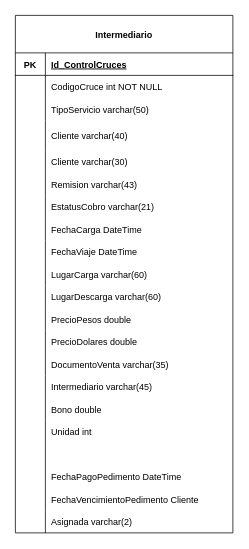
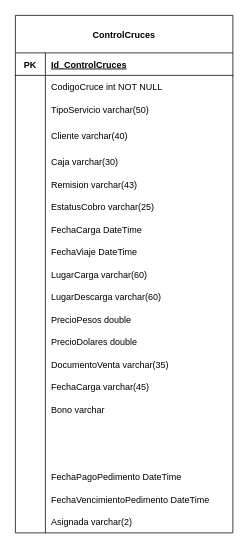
- <mxCell id="2" value="Intermediario" style="shape=table;startSize=50;container=1;collapsible=1;childLayout=tableLayout;fixedRows=1;rowLines=0;fontStyle=1;align=center;resizeLast=1;resizeLastRow=1;" parent="1" vertex="1"><mxGeometry x="20" y="20" width="290" height="690" as="geometry"><mxRectangle x="240" y="190" width="120" height="50" as="alternateBounds" /></mxGeometry></mxCell>
+ <mxCell id="2" value="ControlCruces" style="shape=table;startSize=50;container=1;collapsible=1;childLayout=tableLayout;fixedRows=1;rowLines=0;fontStyle=1;align=center;resizeLast=1;resizeLastRow=1;" parent="1" vertex="1"><mxGeometry x="20" y="20" width="290" height="690" as="geometry"><mxRectangle x="240" y="190" width="120" height="50" as="alternateBounds" /></mxGeometry></mxCell>
- <mxCell id="17" value="Cliente varchar(30)" style="shape=partialRectangle;connectable=0;fillColor=none;top=0;left=0;bottom=0;right=0;align=left;spacingLeft=6;overflow=hidden;" parent="15" vertex="1"><mxGeometry x="40" width="250" height="30" as="geometry" /></mxCell>
+ <mxCell id="17" value="Caja varchar(30)" style="shape=partialRectangle;connectable=0;fillColor=none;top=0;left=0;bottom=0;right=0;align=left;spacingLeft=6;overflow=hidden;" parent="15" vertex="1"><mxGeometry x="40" width="250" height="30" as="geometry" /></mxCell>
- <mxCell id="23" value="EstatusCobro varchar(21)" style="shape=partialRectangle;connectable=0;fillColor=none;top=0;left=0;bottom=0;right=0;align=left;spacingLeft=6;overflow=hidden;" parent="21" vertex="1"><mxGeometry x="40" width="250" height="30" as="geometry" /></mxCell>
+ <mxCell id="23" value="EstatusCobro varchar(25)" style="shape=partialRectangle;connectable=0;fillColor=none;top=0;left=0;bottom=0;right=0;align=left;spacingLeft=6;overflow=hidden;" parent="21" vertex="1"><mxGeometry x="40" width="250" height="30" as="geometry" /></mxCell>
- <mxCell id="47" value="Intermediario varchar(45)" style="shape=partialRectangle;connectable=0;fillColor=none;top=0;left=0;bottom=0;right=0;align=left;spacingLeft=6;overflow=hidden;" parent="45" vertex="1"><mxGeometry x="40" width="250" height="30" as="geometry" /></mxCell>
+ <mxCell id="47" value="FechaCarga varchar(45)" style="shape=partialRectangle;connectable=0;fillColor=none;top=0;left=0;bottom=0;right=0;align=left;spacingLeft=6;overflow=hidden;" parent="45" vertex="1"><mxGeometry x="40" width="250" height="30" as="geometry" /></mxCell>
- <mxCell id="50" value="Bono double" style="shape=partialRectangle;connectable=0;fillColor=none;top=0;left=0;bottom=0;right=0;align=left;spacingLeft=6;overflow=hidden;" parent="48" vertex="1"><mxGeometry x="40" width="250" height="30" as="geometry" /></mxCell>
+ <mxCell id="50" value="Bono varchar" style="shape=partialRectangle;connectable=0;fillColor=none;top=0;left=0;bottom=0;right=0;align=left;spacingLeft=6;overflow=hidden;" parent="48" vertex="1"><mxGeometry x="40" width="250" height="30" as="geometry" /></mxCell>
- <mxCell id="53" value="Unidad int" style="shape=partialRectangle;connectable=0;fillColor=none;top=0;left=0;bottom=0;right=0;align=left;spacingLeft=6;overflow=hidden;" parent="51" vertex="1"><mxGeometry x="40" width="250" height="30" as="geometry" /></mxCell>
- <mxCell id="61" value="FechaVencimientoPedimento Cliente" style="shape=partialRectangle;connectable=0;fillColor=none;top=0;left=0;bottom=0;right=0;align=left;spacingLeft=6;overflow=hidden;" parent="59" vertex="1"><mxGeometry x="40" width="250" height="30" as="geometry" /></mxCell>
+ <mxCell id="61" value="FechaVencimientoPedimento DateTime" style="shape=partialRectangle;connectable=0;fillColor=none;top=0;left=0;bottom=0;right=0;align=left;spacingLeft=6;overflow=hidden;" parent="59" vertex="1"><mxGeometry x="40" width="250" height="30" as="geometry" /></mxCell>
